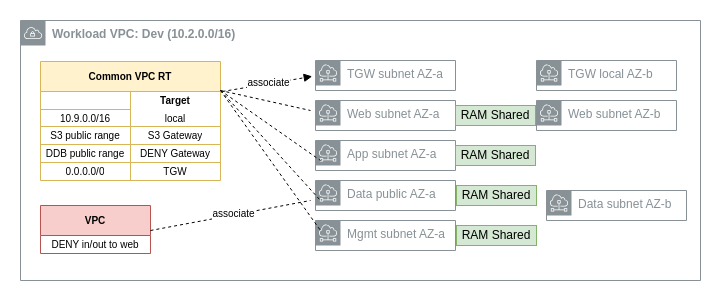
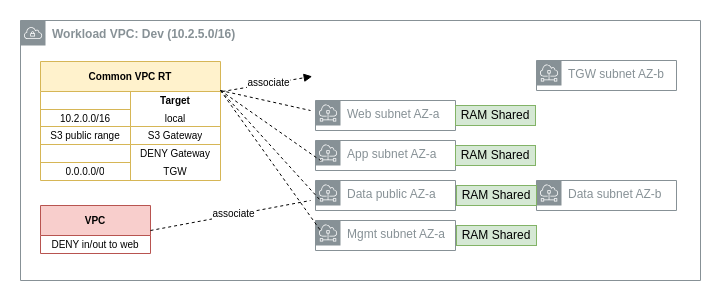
- <mxCell id="10" value="&lt;b&gt;Workload VPC: Dev (10.2.0.0/16)&lt;/b&gt;" style="outlineConnect=0;gradientColor=none;html=1;whiteSpace=wrap;fontSize=12;fontStyle=0;shape=mxgraph.aws4.group;grIcon=mxgraph.aws4.group_vpc;strokeColor=#879196;fillColor=none;verticalAlign=top;align=left;spacingLeft=30;fontColor=#879196;dashed=0;" parent="1" vertex="1"><mxGeometry x="20" y="20" width="680" height="260" as="geometry" /></mxCell>
+ <mxCell id="10" value="&lt;b&gt;Workload VPC: Dev (10.2.5.0/16)&lt;/b&gt;" style="outlineConnect=0;gradientColor=none;html=1;whiteSpace=wrap;fontSize=12;fontStyle=0;shape=mxgraph.aws4.group;grIcon=mxgraph.aws4.group_vpc;strokeColor=#879196;fillColor=none;verticalAlign=top;align=left;spacingLeft=30;fontColor=#879196;dashed=0;" parent="1" vertex="1"><mxGeometry x="20" y="20" width="680" height="260" as="geometry" /></mxCell>
- <mxCell id="7" value="TGW local AZ-b" style="outlineConnect=0;gradientColor=none;html=1;whiteSpace=wrap;fontSize=12;fontStyle=0;shape=mxgraph.aws4.group;grIcon=mxgraph.aws4.group_subnet;strokeColor=#879196;fillColor=none;verticalAlign=top;align=left;spacingLeft=30;fontColor=#879196;dashed=0;" parent="1" vertex="1"><mxGeometry x="536" y="60" width="140" height="30" as="geometry" /></mxCell>
+ <mxCell id="7" value="TGW subnet AZ-b" style="outlineConnect=0;gradientColor=none;html=1;whiteSpace=wrap;fontSize=12;fontStyle=0;shape=mxgraph.aws4.group;grIcon=mxgraph.aws4.group_subnet;strokeColor=#879196;fillColor=none;verticalAlign=top;align=left;spacingLeft=30;fontColor=#879196;dashed=0;" parent="1" vertex="1"><mxGeometry x="536" y="60" width="140" height="30" as="geometry" /></mxCell>
- <mxCell id="2" value="TGW subnet AZ-a" style="outlineConnect=0;gradientColor=none;html=1;whiteSpace=wrap;fontSize=12;fontStyle=0;shape=mxgraph.aws4.group;grIcon=mxgraph.aws4.group_subnet;strokeColor=#879196;fillColor=none;verticalAlign=top;align=left;spacingLeft=30;fontColor=#879196;dashed=0;" parent="1" vertex="1"><mxGeometry x="315" y="60" width="140" height="30" as="geometry" /></mxCell>
- <mxCell id="8" value="Web subnet AZ-b" style="outlineConnect=0;gradientColor=none;html=1;whiteSpace=wrap;fontSize=12;fontStyle=0;shape=mxgraph.aws4.group;grIcon=mxgraph.aws4.group_subnet;strokeColor=#879196;fillColor=none;verticalAlign=top;align=left;spacingLeft=30;fontColor=#879196;dashed=0;" parent="1" vertex="1"><mxGeometry x="536" width="140" height="30" as="geometry" y="100" /></mxCell>
- <mxCell id="19" value="10.9.0.0/16" style="shape=partialRectangle;html=1;whiteSpace=wrap;connectable=0;fillColor=none;top=0;left=0;bottom=0;right=0;overflow=hidden;fontSize=10;" parent="18" vertex="1"><mxGeometry width="90" height="17" as="geometry" /></mxCell>
+ <mxCell id="19" value="10.2.0.0/16" style="shape=partialRectangle;html=1;whiteSpace=wrap;connectable=0;fillColor=none;top=0;left=0;bottom=0;right=0;overflow=hidden;fontSize=10;" parent="18" vertex="1"><mxGeometry width="90" height="17" as="geometry" /></mxCell>
- <mxCell id="25" value="DDB public range" style="shape=partialRectangle;html=1;whiteSpace=wrap;connectable=0;fillColor=none;top=0;left=0;bottom=0;right=0;overflow=hidden;fontSize=10;" parent="24" vertex="1"><mxGeometry width="90" height="18" as="geometry" /></mxCell>
- <mxCell id="9" value="Data subnet AZ-b&lt;br&gt;" style="outlineConnect=0;gradientColor=none;html=1;whiteSpace=wrap;fontSize=12;fontStyle=0;shape=mxgraph.aws4.group;grIcon=mxgraph.aws4.group_subnet;strokeColor=#879196;fillColor=none;verticalAlign=top;align=left;spacingLeft=30;fontColor=#879196;dashed=0;" parent="1" vertex="1"><mxGeometry x="546" y="190" width="140" height="30" as="geometry" /></mxCell>
+ <mxCell id="9" value="Data subnet AZ-b&lt;br&gt;" style="outlineConnect=0;gradientColor=none;html=1;whiteSpace=wrap;fontSize=12;fontStyle=0;shape=mxgraph.aws4.group;grIcon=mxgraph.aws4.group_subnet;strokeColor=#879196;fillColor=none;verticalAlign=top;align=left;spacingLeft=30;fontColor=#879196;dashed=0;" parent="1" vertex="1"><mxGeometry x="536" y="180" width="140" height="30" as="geometry" /></mxCell>
